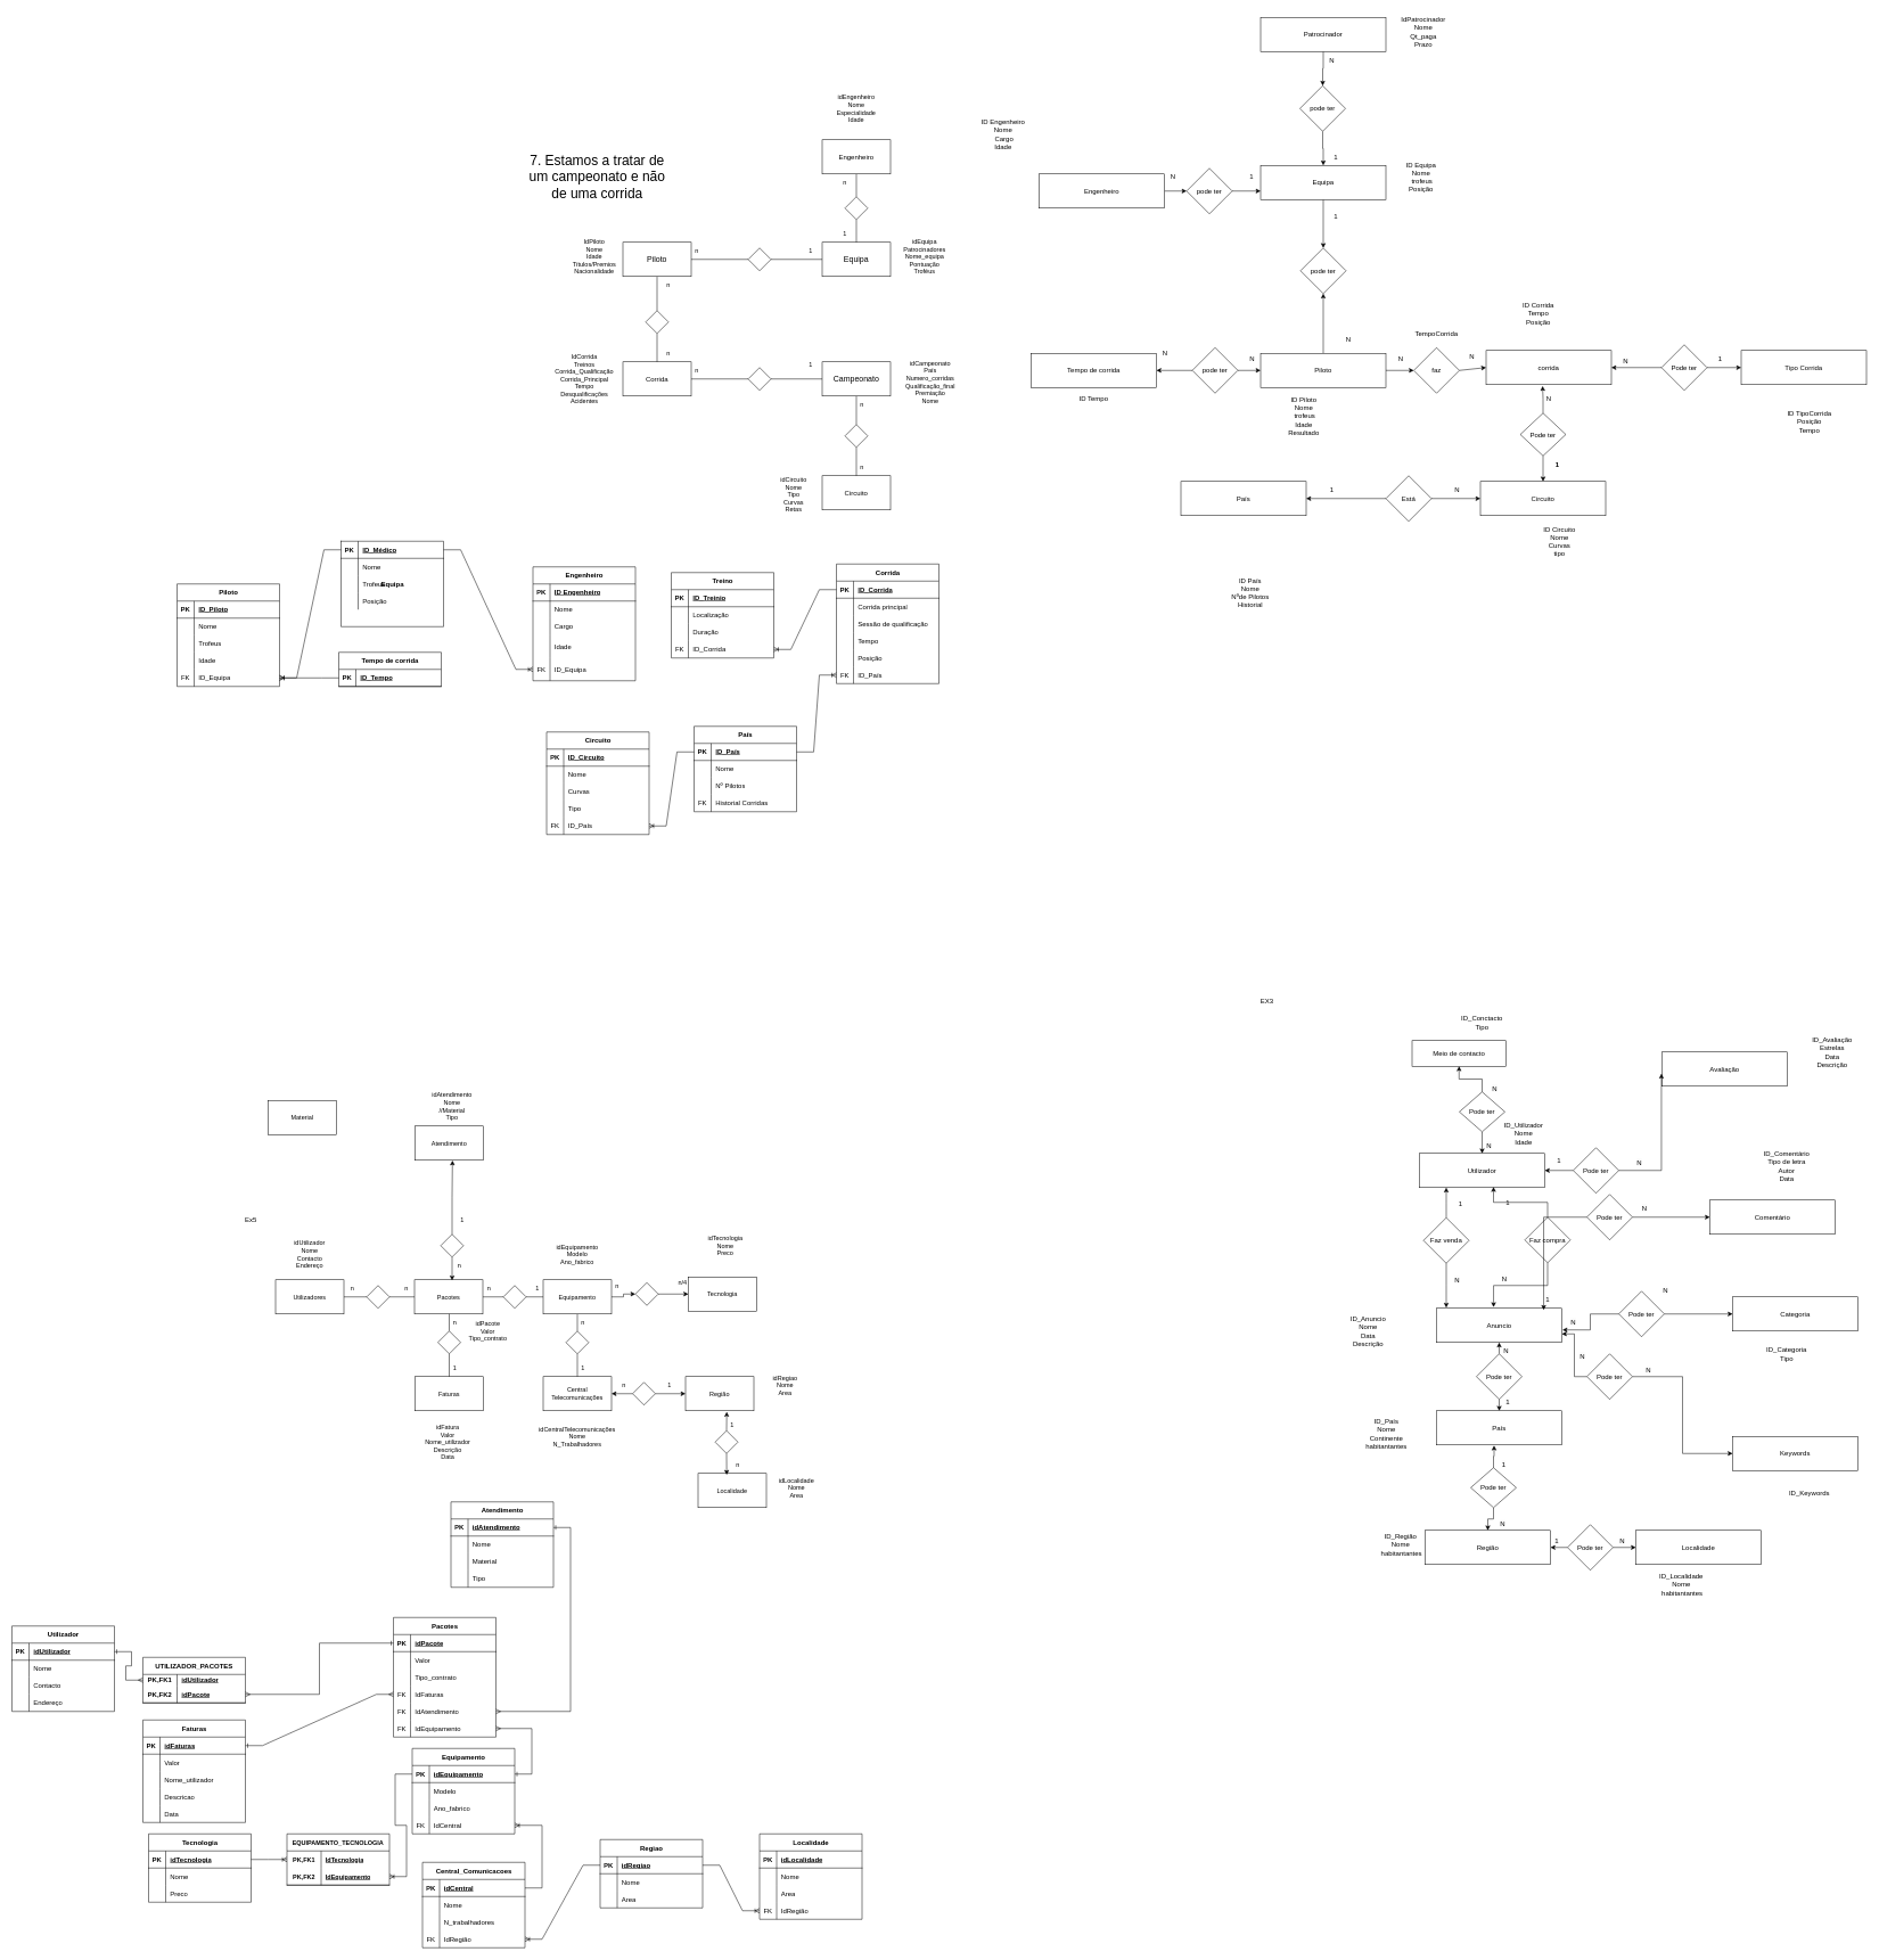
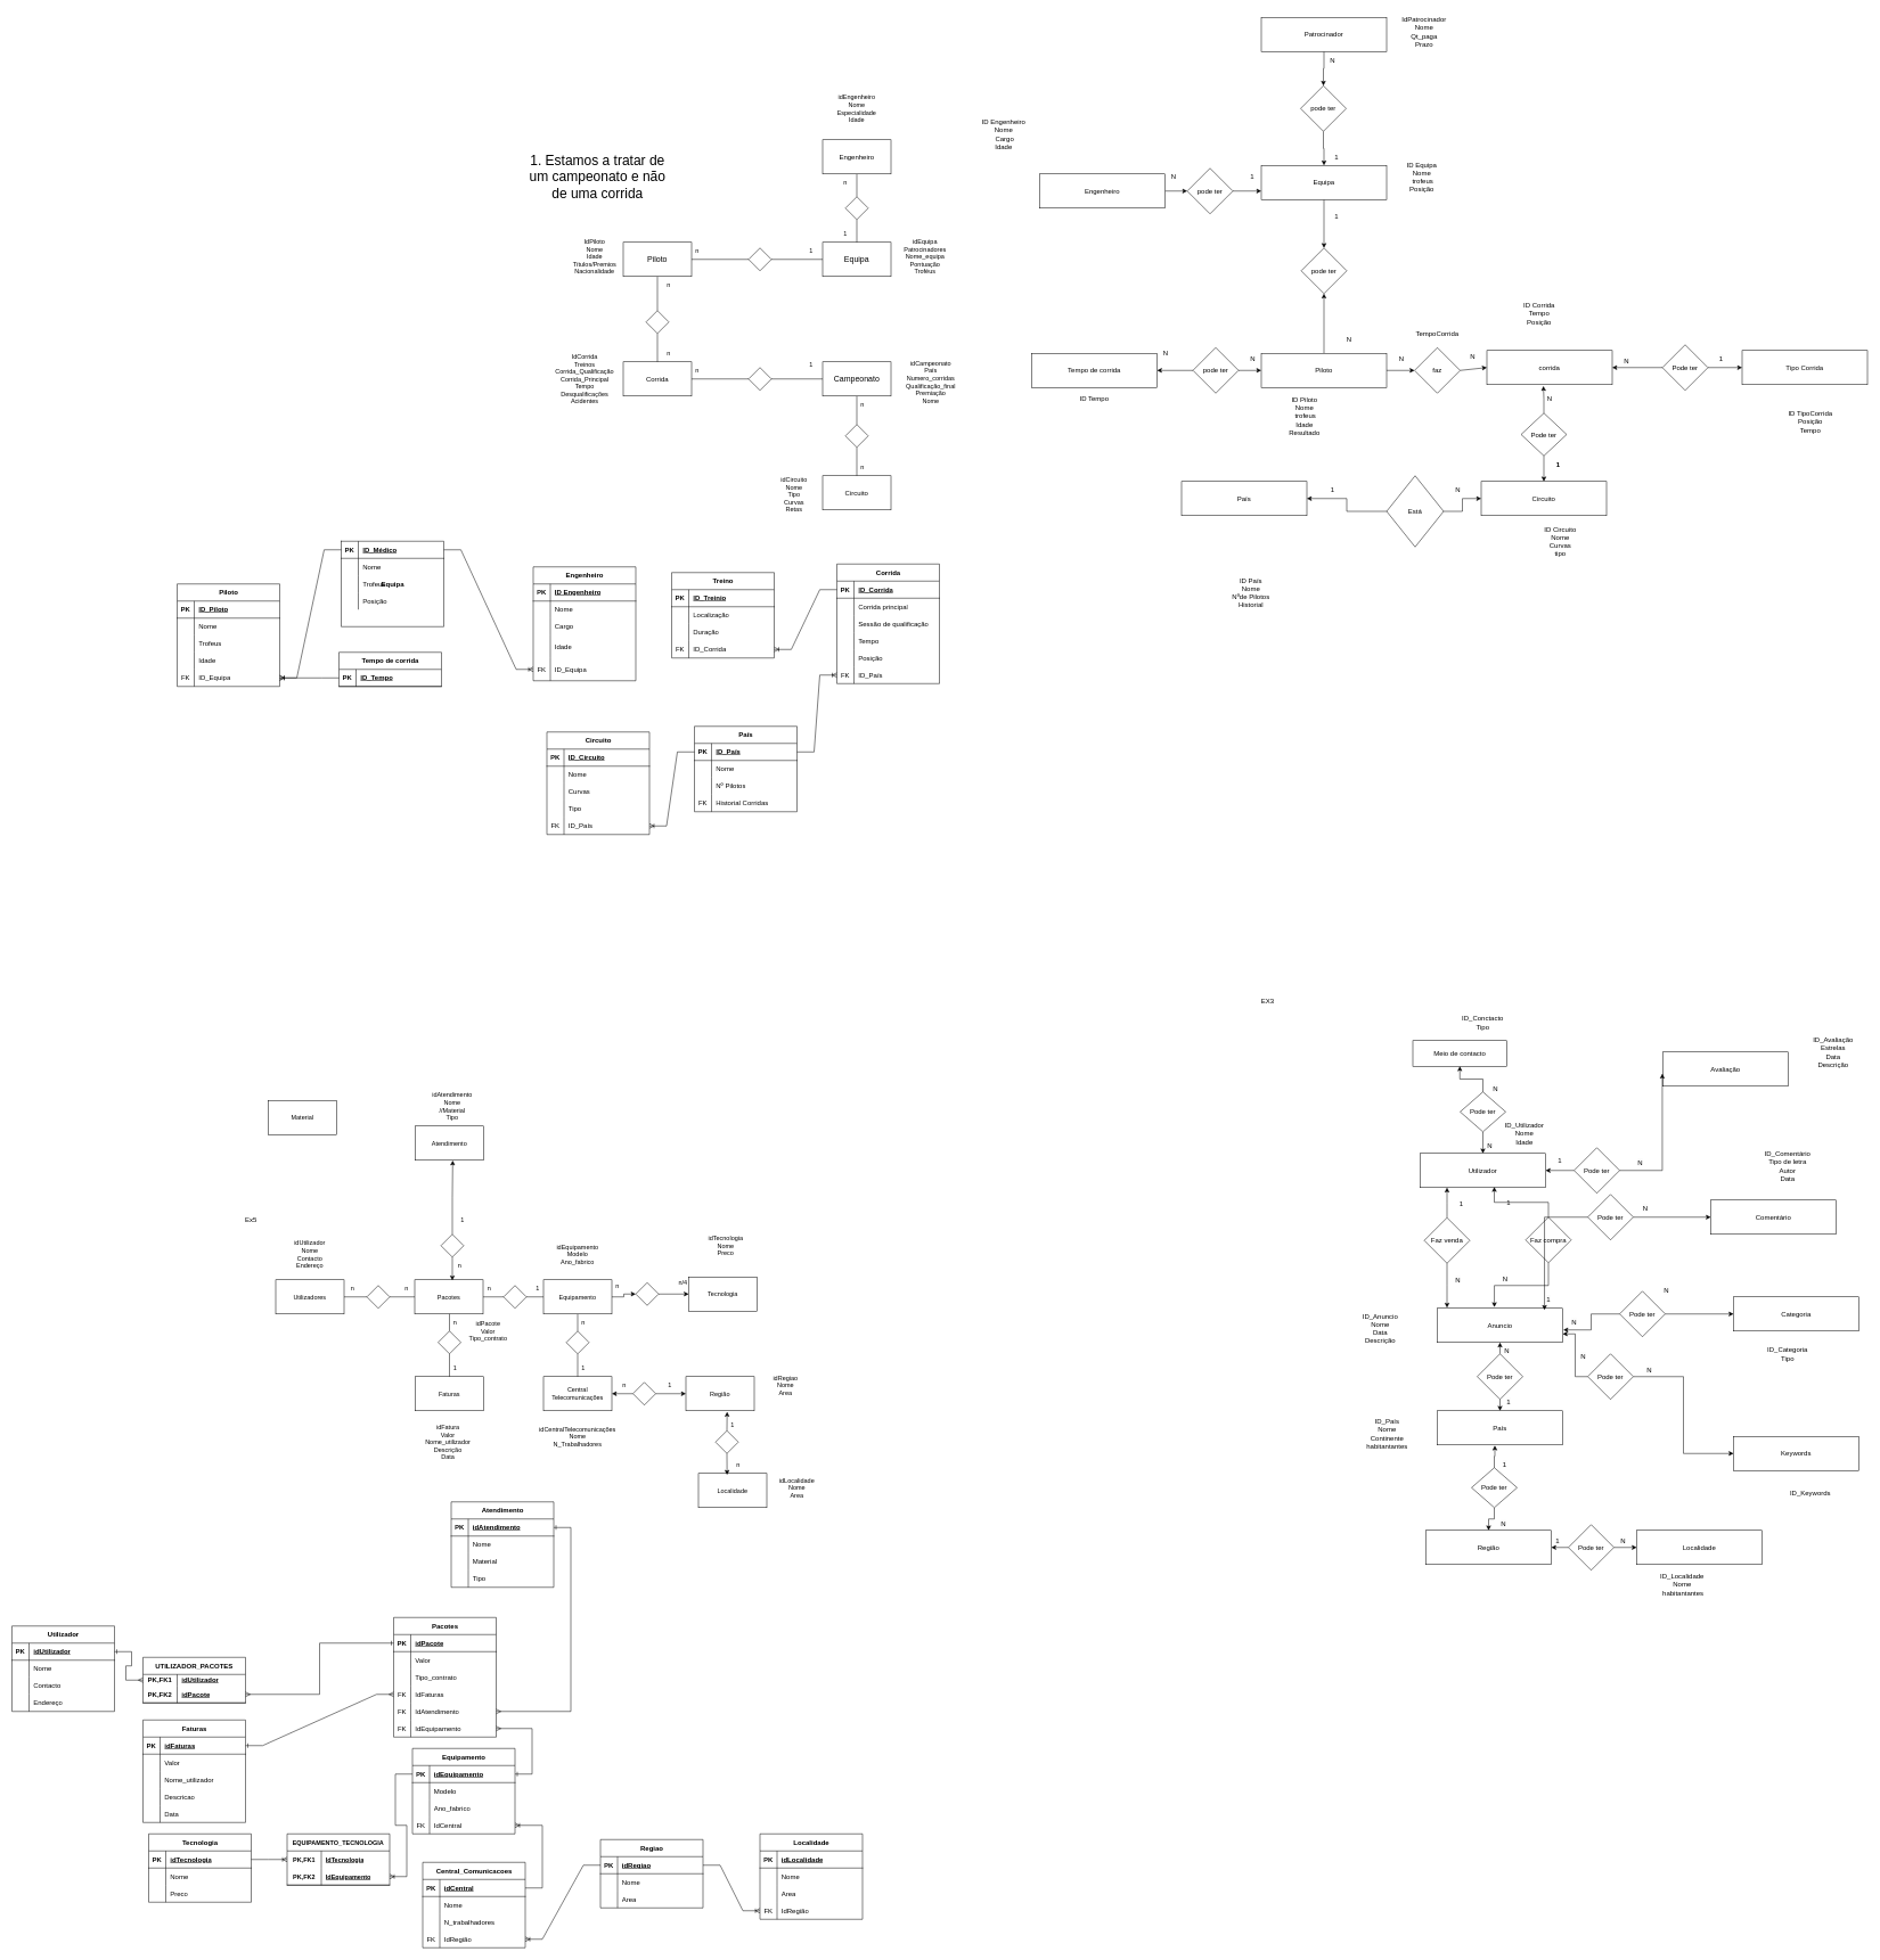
- <mxCell id="272" value="&lt;font style=&quot;font-size: 24px;&quot;&gt;7. Estamos a tratar de um campeonato e não de uma corrida&lt;/font&gt;" style="text;html=1;strokeColor=none;fillColor=none;align=center;verticalAlign=middle;whiteSpace=wrap;rounded=0;fontSize=11;fontFamily=Helvetica;fontColor=default;" parent="1" vertex="1"><mxGeometry x="923" y="265" width="250" height="90" as="geometry" /></mxCell>
+ <mxCell id="272" value="&lt;font style=&quot;font-size: 24px;&quot;&gt;1. Estamos a tratar de um campeonato e não de uma corrida&lt;/font&gt;" style="text;html=1;strokeColor=none;fillColor=none;align=center;verticalAlign=middle;whiteSpace=wrap;rounded=0;fontSize=11;fontFamily=Helvetica;fontColor=default;" parent="1" vertex="1"><mxGeometry x="923" y="265" width="250" height="90" as="geometry" /></mxCell>
- <mxCell id="7" value="Está" style="rhombus;whiteSpace=wrap;html=1;" parent="1" vertex="1"><mxGeometry x="2433" y="835" width="80" height="80" as="geometry" /></mxCell>
+ <mxCell id="7" value="Está" style="rhombus;whiteSpace=wrap;html=1;" parent="1" vertex="1"><mxGeometry x="2433" y="835" width="100" height="125" as="geometry" /></mxCell>
- <mxCell id="194" value="ID_Anuncio&lt;br&gt;Nome&lt;br&gt;Data&lt;br&gt;Descrição&lt;br&gt;" style="text;html=1;strokeColor=none;fillColor=none;align=center;verticalAlign=middle;whiteSpace=wrap;rounded=0;" parent="1" vertex="1"><mxGeometry x="2362" y="2302" width="80" height="70" as="geometry" /></mxCell>
+ <mxCell id="194" value="ID_Anuncio&lt;br&gt;Nome&lt;br&gt;Data&lt;br&gt;Descrição&lt;br&gt;" style="text;html=1;strokeColor=none;fillColor=none;align=center;verticalAlign=middle;whiteSpace=wrap;rounded=0;" parent="1" vertex="1"><mxGeometry x="2382" y="2297" width="80" height="70" as="geometry" /></mxCell>
- <mxCell id="196" value="ID_Região&lt;br&gt;Nome&lt;br&gt;&amp;nbsp;habitantantes" style="text;html=1;strokeColor=none;fillColor=none;align=center;verticalAlign=middle;whiteSpace=wrap;rounded=0;" parent="1" vertex="1"><mxGeometry x="2419" y="2677" width="80" height="70" as="geometry" /></mxCell>
